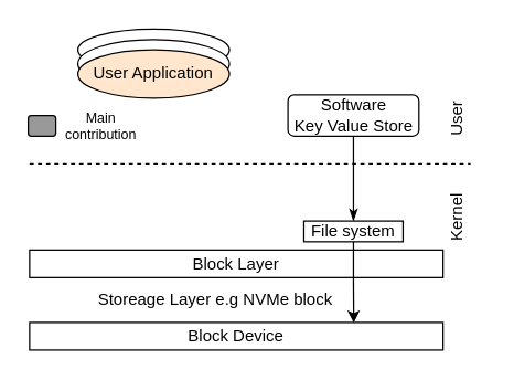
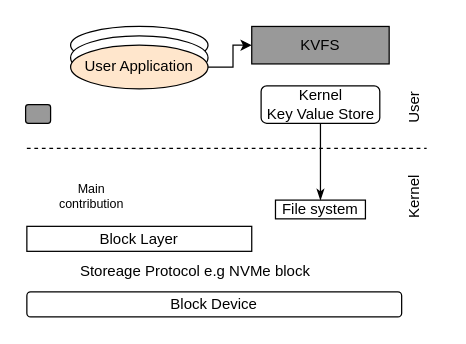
+ <mxCell id="6" value="KVFS" style="rounded=0;whiteSpace=wrap;html=1;gradientColor=none;fillColor=#999999;" parent="1" vertex="1"><mxGeometry x="201" y="20.5" width="110" height="30" as="geometry" /></mxCell>
+ <mxCell id="4" value="" style="edgeStyle=orthogonalEdgeStyle;rounded=0;orthogonalLoop=1;jettySize=auto;html=1;" edge="1" parent="1" source="5" target="6"><mxGeometry relative="1" as="geometry" /></mxCell>
- <mxCell id="7" value="Software &lt;br&gt;Key Value Store" style="rounded=1;whiteSpace=wrap;html=1;fillColor=#FFFFFF;gradientColor=none;" parent="1" vertex="1"><mxGeometry x="208.5" y="68" width="95" height="30" as="geometry" /></mxCell>
+ <mxCell id="7" value="Kernel &lt;br&gt;Key Value Store" style="rounded=1;whiteSpace=wrap;html=1;fillColor=#FFFFFF;gradientColor=none;" parent="1" vertex="1"><mxGeometry x="208.5" y="68" width="95" height="30" as="geometry" /></mxCell>
- <mxCell id="14" value="Main contribution" style="text;html=1;strokeColor=none;fillColor=none;align=center;verticalAlign=middle;whiteSpace=wrap;rounded=0;fontSize=10;" parent="1" vertex="1"><mxGeometry x="52.5" y="80.5" width="40" height="20" as="geometry" /></mxCell>
+ <mxCell id="14" value="Main contribution" style="text;html=1;strokeColor=none;fillColor=none;align=center;verticalAlign=middle;whiteSpace=wrap;rounded=0;fontSize=10;" parent="1" vertex="1"><mxGeometry x="52.5" y="145.5" width="40" height="20" as="geometry" /></mxCell>
- <mxCell id="15" value="Block Layer" style="rounded=0;whiteSpace=wrap;html=1;" vertex="1" parent="1"><mxGeometry x="21" y="180.5" width="300" height="20" as="geometry" /></mxCell>
+ <mxCell id="15" value="Block Layer" style="rounded=0;whiteSpace=wrap;html=1;" vertex="1" parent="1"><mxGeometry x="21" y="180.5" width="180" height="20" as="geometry" /></mxCell>
- <mxCell id="18" style="edgeStyle=orthogonalEdgeStyle;rounded=0;orthogonalLoop=1;jettySize=auto;html=1;exitX=0.5;exitY=1;exitDx=0;exitDy=0;entryX=0.784;entryY=0.017;entryDx=0;entryDy=0;entryPerimeter=0;strokeWidth=1;" edge="1" parent="1" source="12" target="16"><mxGeometry relative="1" as="geometry" /></mxCell>
- <mxCell id="17" value="Storeage Layer e.g NVMe block" style="text;html=1;strokeColor=none;fillColor=none;align=center;verticalAlign=middle;whiteSpace=wrap;rounded=0;" vertex="1" parent="1"><mxGeometry x="61" y="207" width="190" height="20" as="geometry" /></mxCell>
+ <mxCell id="17" value="Storeage Protocol e.g NVMe block" style="text;html=1;strokeColor=none;fillColor=none;align=center;verticalAlign=middle;whiteSpace=wrap;rounded=0;" vertex="1" parent="1"><mxGeometry x="61" y="207" width="190" height="20" as="geometry" /></mxCell>
- <mxCell id="16" value="Block Device" style="rounded=0;whiteSpace=wrap;html=1;" vertex="1" parent="1"><mxGeometry x="21" y="233" width="300" height="20" as="geometry" /></mxCell>
+ <mxCell id="16" value="Block Device" style="whiteSpace=wrap;html=1;rounded=1;" vertex="1" parent="1"><mxGeometry x="21" y="233" width="300" height="20" as="geometry" /></mxCell>
